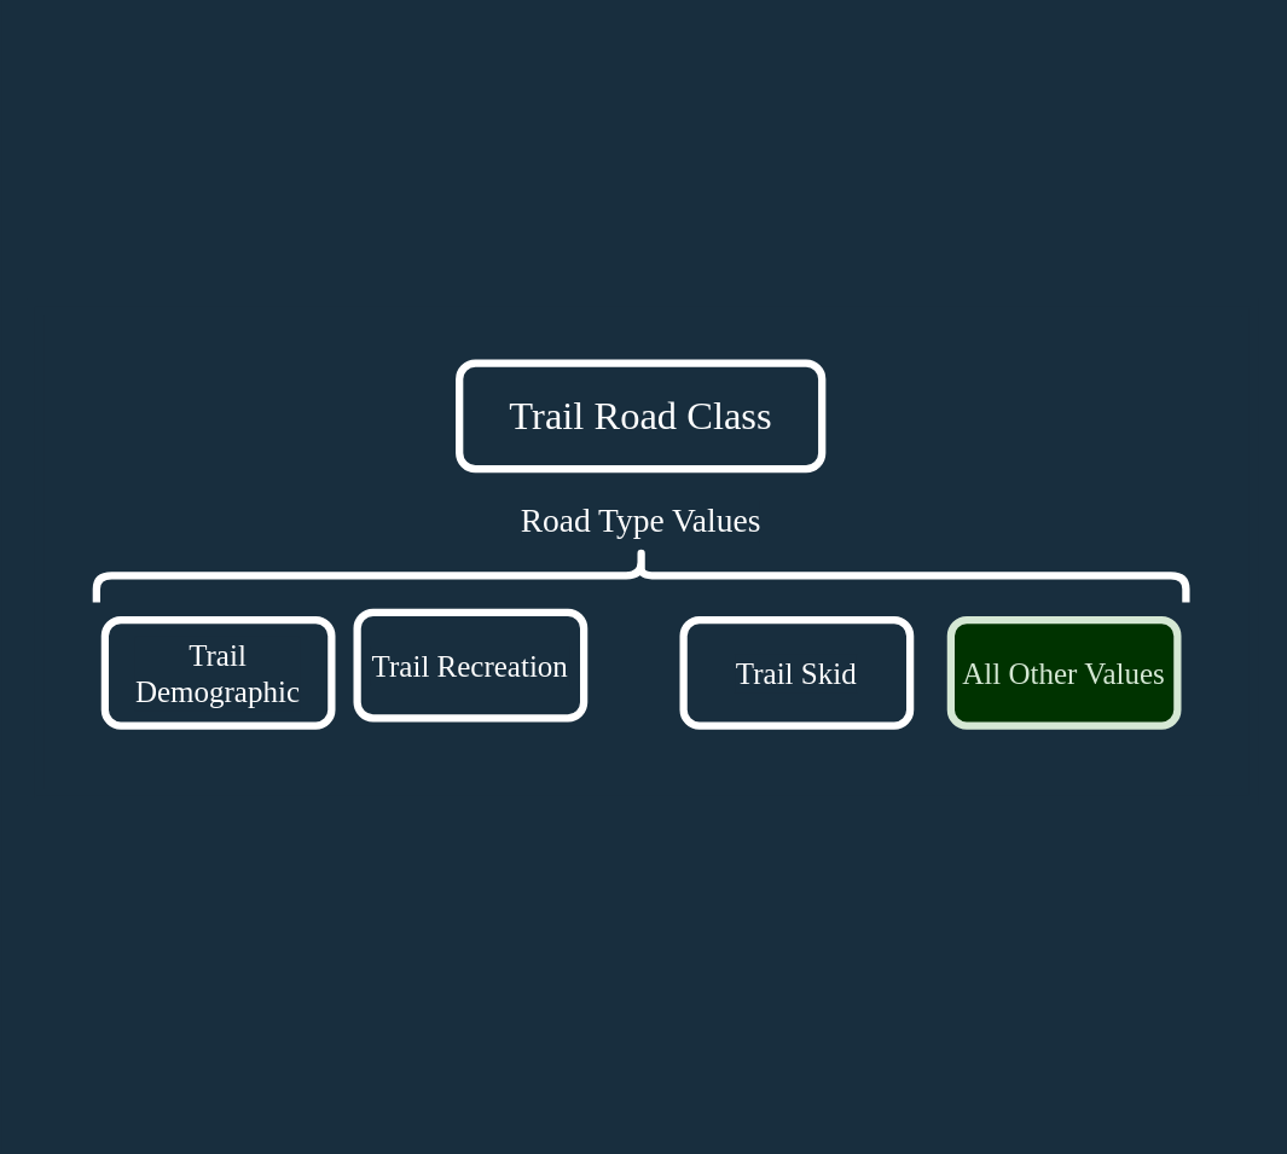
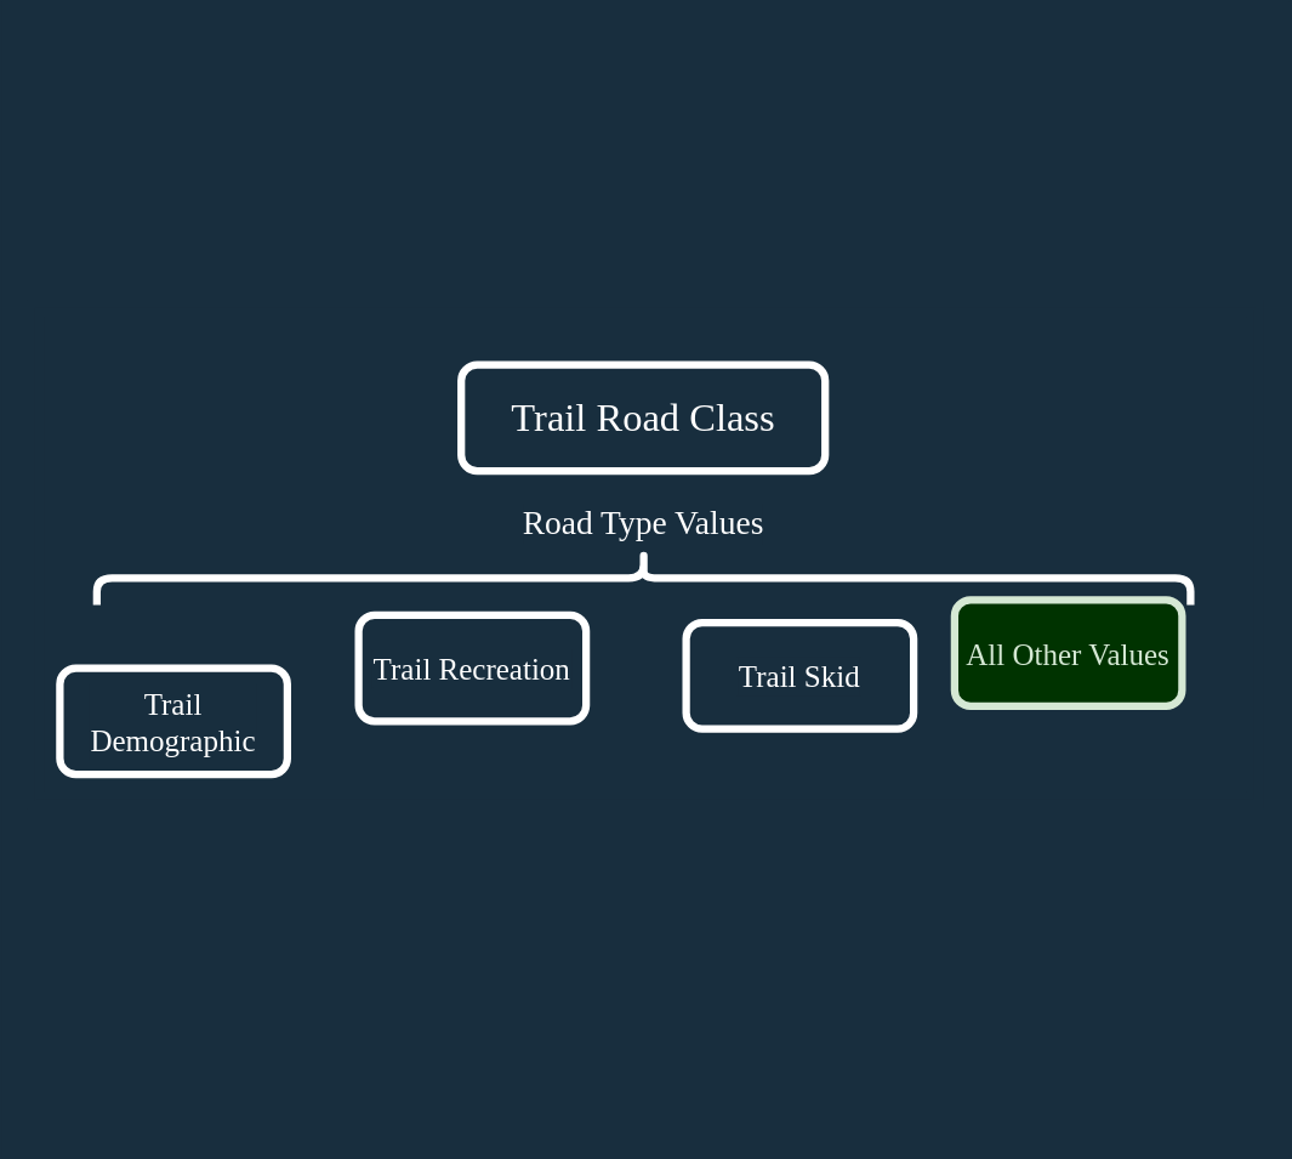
- <mxCell id="4" value="Trail&lt;br&gt;Demographic" style="rounded=1;whiteSpace=wrap;html=1;labelBackgroundColor=none;labelBorderColor=#182E3E;strokeColor=#FFFFFF;strokeWidth=5;fontFamily=Verdana;fontSize=20;fontColor=#FFFFFF;fillColor=none;" vertex="1" parent="1"><mxGeometry x="69" y="410" width="150" height="70" as="geometry" /></mxCell>
+ <mxCell id="4" value="Trail&lt;br&gt;Demographic" style="rounded=1;whiteSpace=wrap;html=1;labelBackgroundColor=none;labelBorderColor=#182E3E;strokeColor=#FFFFFF;strokeWidth=5;fontFamily=Verdana;fontSize=20;fontColor=#FFFFFF;fillColor=none;" vertex="1" parent="1"><mxGeometry x="39" y="440" width="150" height="70" as="geometry" /></mxCell>
- <mxCell id="8" value="All Other Values" style="rounded=1;whiteSpace=wrap;html=1;labelBackgroundColor=none;labelBorderColor=none;strokeColor=#D5E8D4;strokeWidth=5;fontFamily=Verdana;fontSize=20;fontColor=#D5E8D4;fillColor=#003300;" vertex="1" parent="1"><mxGeometry x="629" y="410" width="150" height="70" as="geometry" /></mxCell>
+ <mxCell id="8" value="All Other Values" style="rounded=1;whiteSpace=wrap;html=1;labelBackgroundColor=none;labelBorderColor=none;strokeColor=#D5E8D4;strokeWidth=5;fontFamily=Verdana;fontSize=20;fontColor=#D5E8D4;fillColor=#003300;" vertex="1" parent="1"><mxGeometry x="629" y="395" width="150" height="70" as="geometry" /></mxCell>
